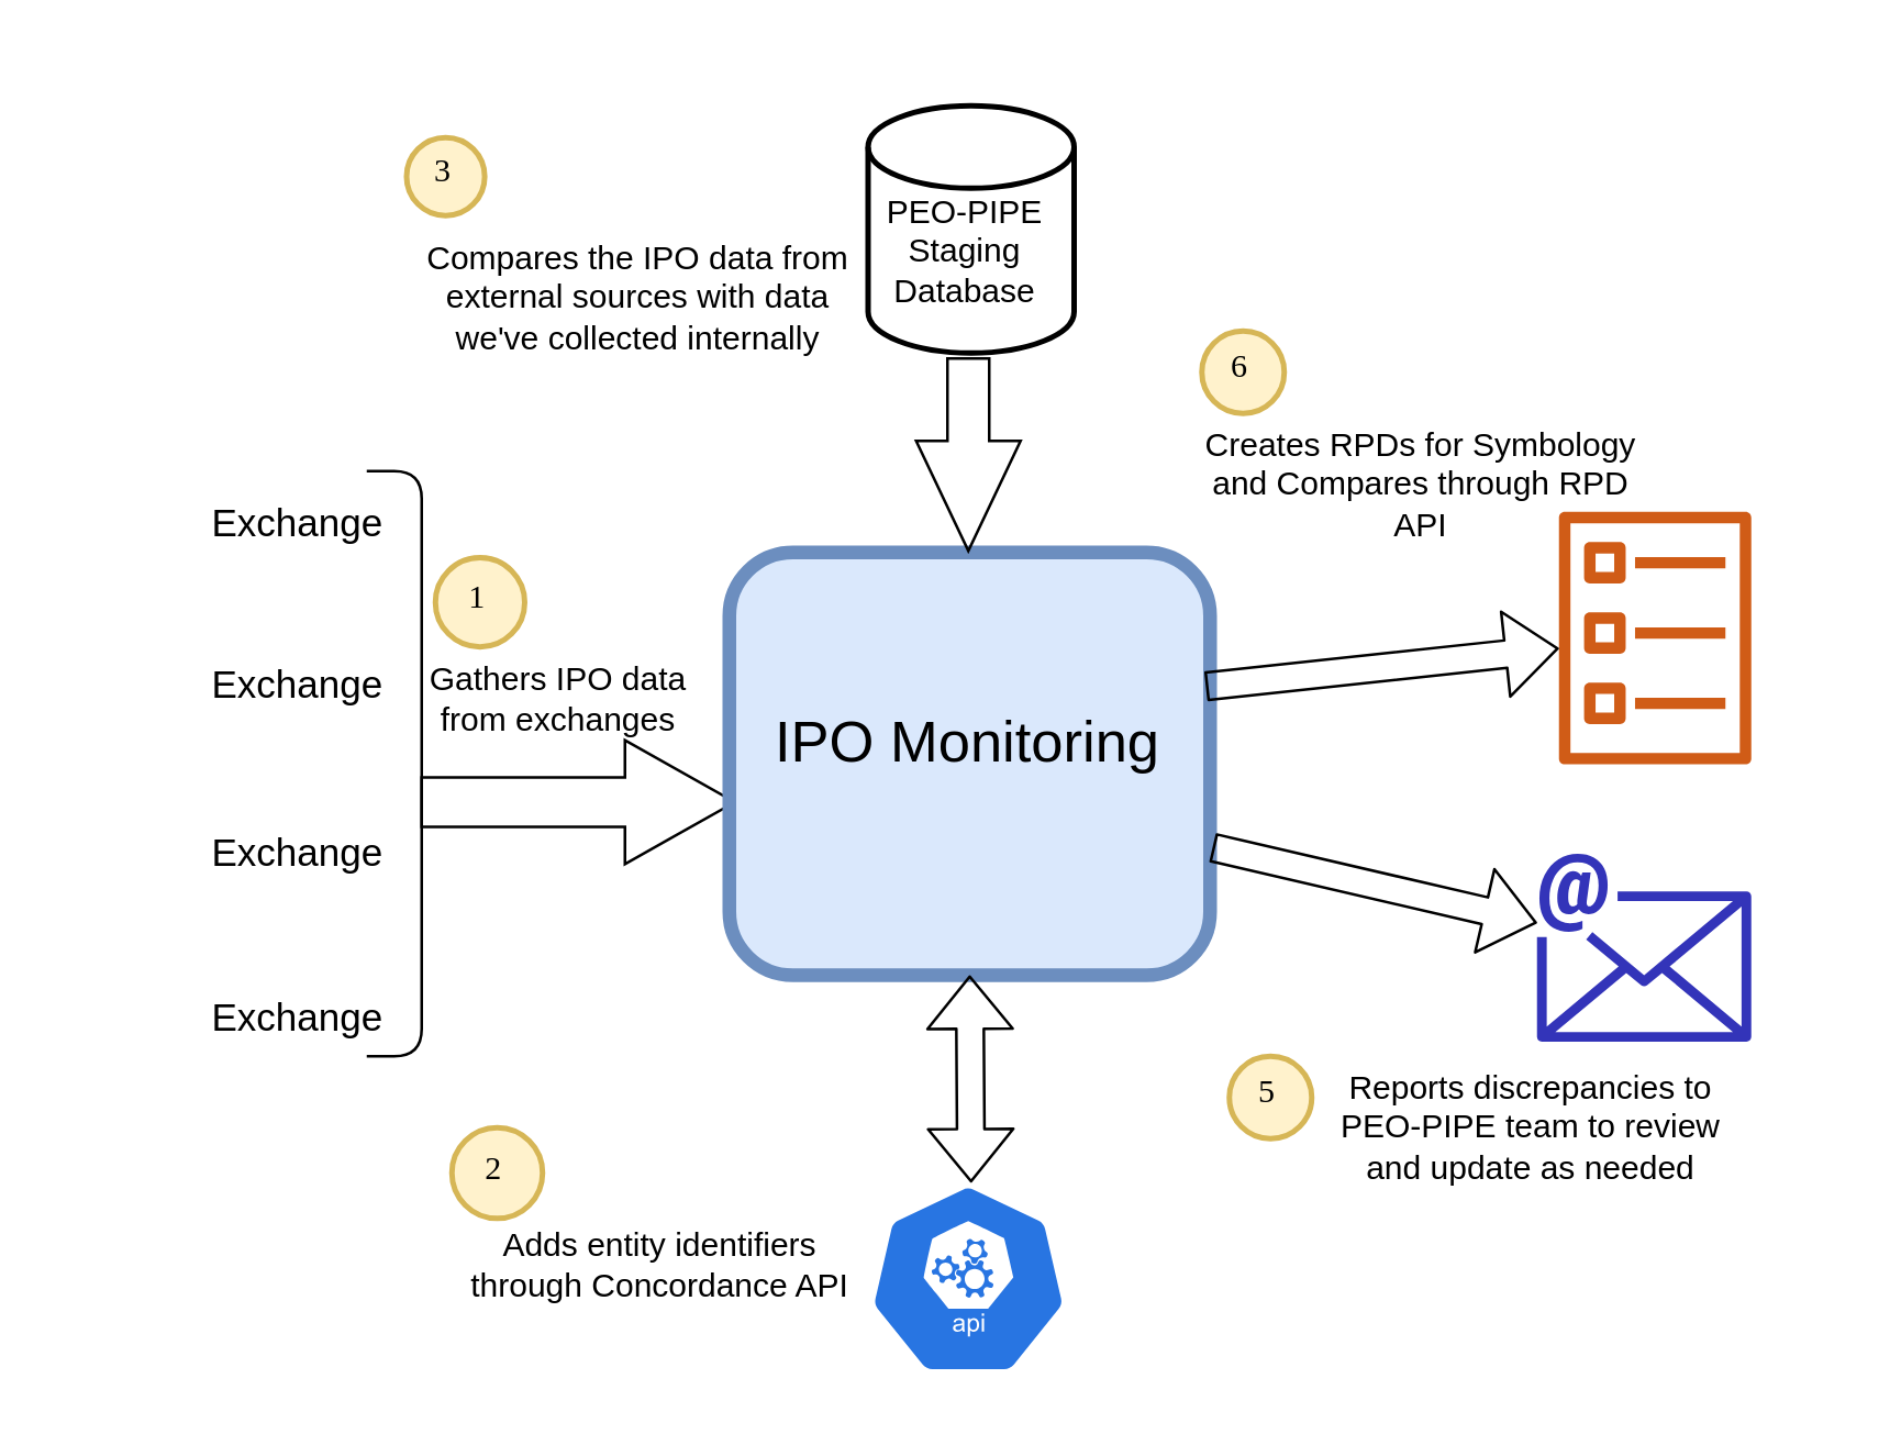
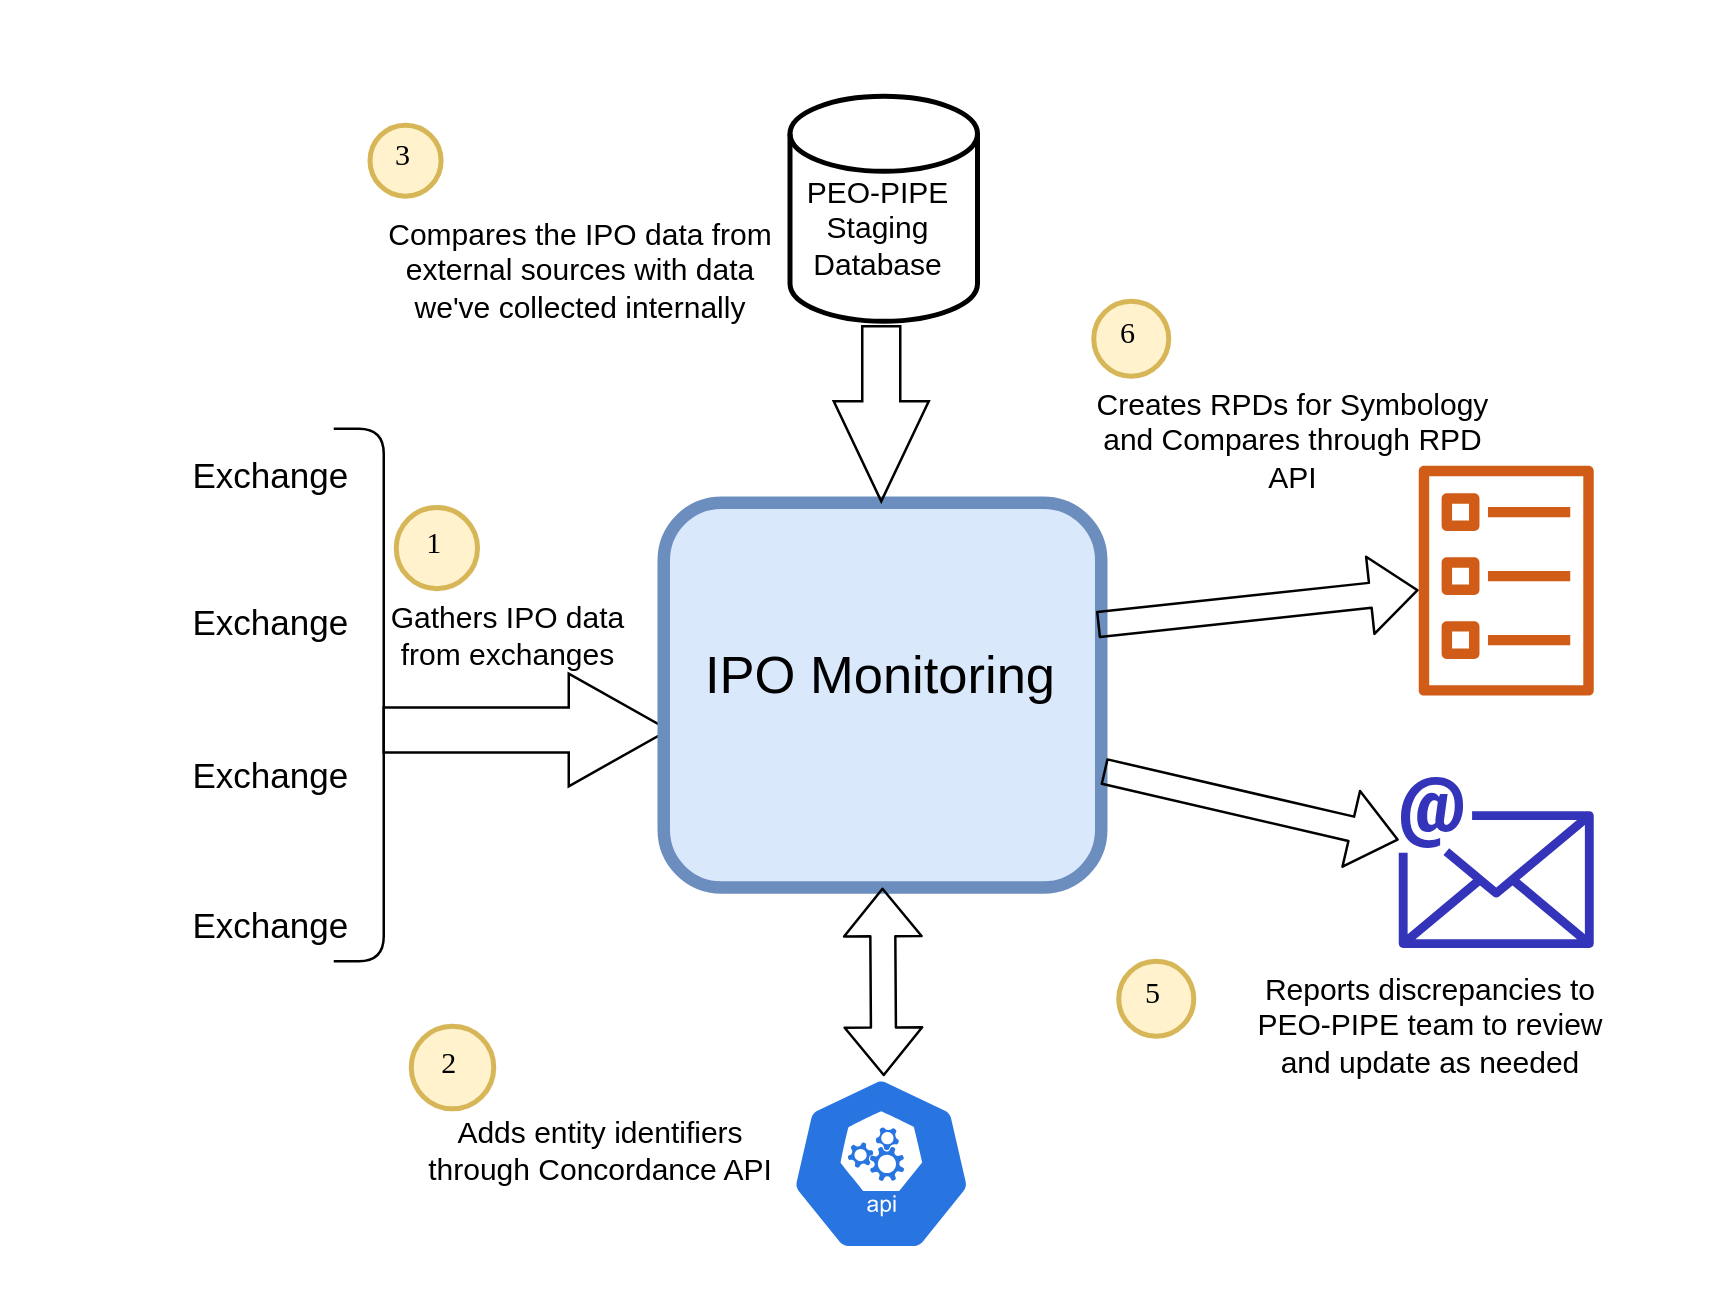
- <mxCell id="40" value="Reports discrepancies to PEO-PIPE team to review and update as needed" style="text;html=1;strokeColor=none;fillColor=none;align=center;verticalAlign=middle;whiteSpace=wrap;rounded=0;" vertex="1" parent="16"><mxGeometry x="296.5" y="370" width="160" height="40" as="geometry" /></mxCell>
+ <mxCell id="40" value="Reports discrepancies to PEO-PIPE team to review and update as needed" style="text;html=1;strokeColor=none;fillColor=none;align=center;verticalAlign=middle;whiteSpace=wrap;rounded=0;" vertex="1" parent="16"><mxGeometry x="311.5" y="370" width="160" height="40" as="geometry" /></mxCell>
